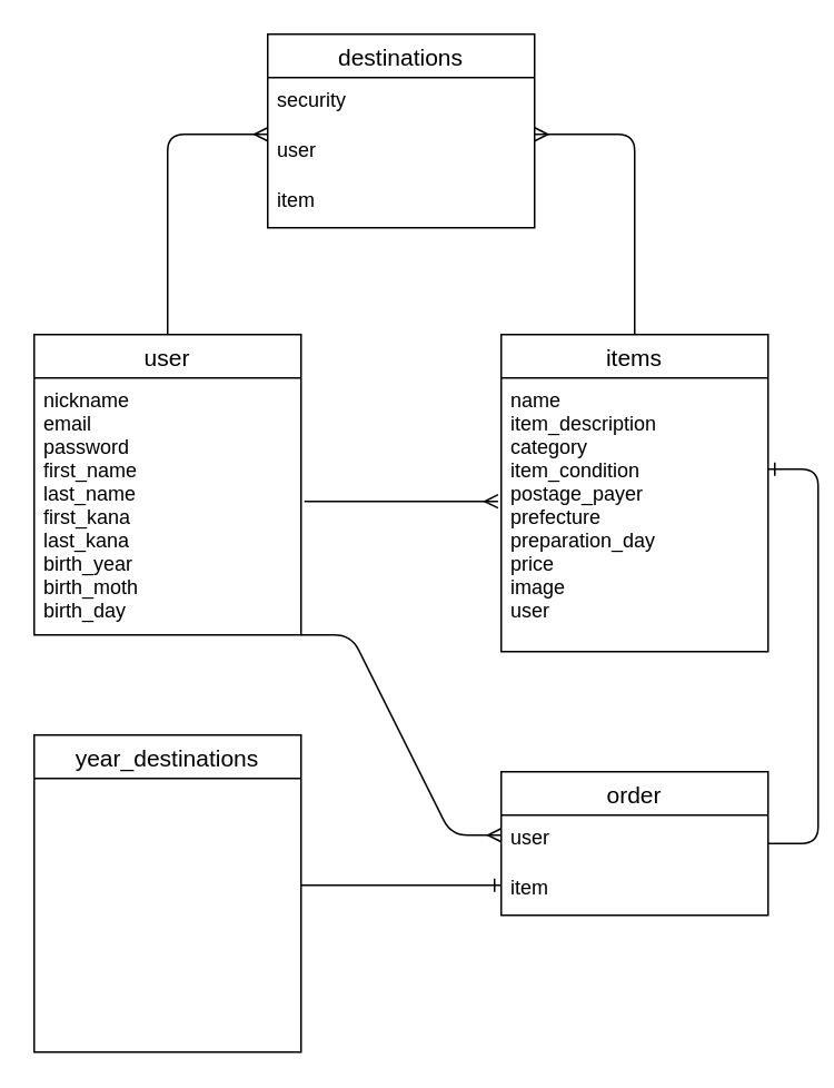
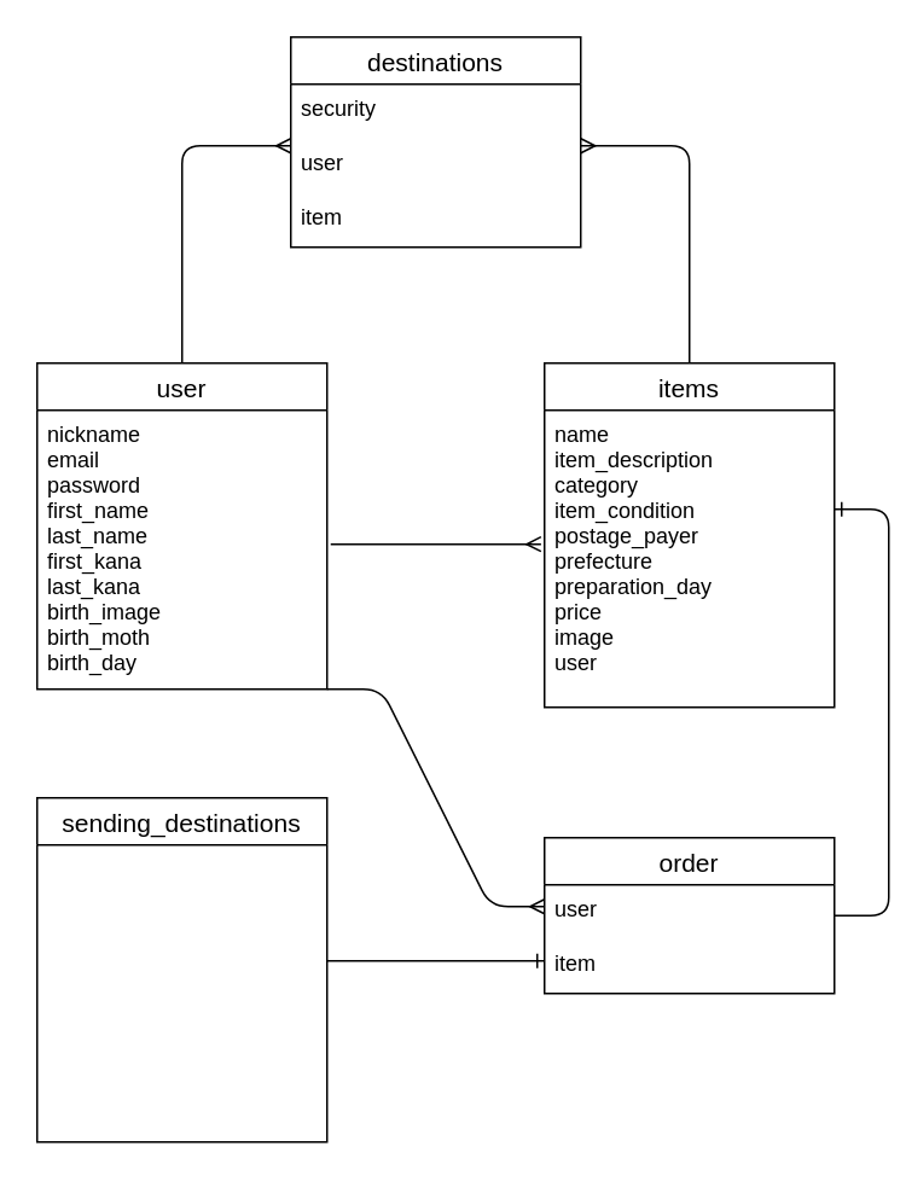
- <mxCell id="3" value="nickname&#10;email&#10;password&#10;first_name&#10;last_name&#10;first_kana&#10;last_kana&#10;birth_year&#10;birth_moth&#10;birth_day" style="text;strokeColor=none;fillColor=none;spacingLeft=4;spacingRight=4;overflow=hidden;rotatable=0;points=[[0,0.5],[1,0.5]];portConstraint=eastwest;fontSize=12;" vertex="1" parent="2"><mxGeometry y="26" width="160" height="154" as="geometry" /></mxCell>
+ <mxCell id="3" value="nickname&#10;email&#10;password&#10;first_name&#10;last_name&#10;first_kana&#10;last_kana&#10;birth_image&#10;birth_moth&#10;birth_day" style="text;strokeColor=none;fillColor=none;spacingLeft=4;spacingRight=4;overflow=hidden;rotatable=0;points=[[0,0.5],[1,0.5]];portConstraint=eastwest;fontSize=12;" vertex="1" parent="2"><mxGeometry y="26" width="160" height="154" as="geometry" /></mxCell>
- <mxCell id="4" value="year_destinations " style="swimlane;fontStyle=0;childLayout=stackLayout;horizontal=1;startSize=26;horizontalStack=0;resizeParent=1;resizeParentMax=0;resizeLast=0;collapsible=1;marginBottom=0;align=center;fontSize=14;" vertex="1" parent="1"><mxGeometry x="20" y="440" width="160" height="190" as="geometry" /></mxCell>
+ <mxCell id="4" value="sending_destinations " style="swimlane;fontStyle=0;childLayout=stackLayout;horizontal=1;startSize=26;horizontalStack=0;resizeParent=1;resizeParentMax=0;resizeLast=0;collapsible=1;marginBottom=0;align=center;fontSize=14;" vertex="1" parent="1"><mxGeometry x="20" y="440" width="160" height="190" as="geometry" /></mxCell>
